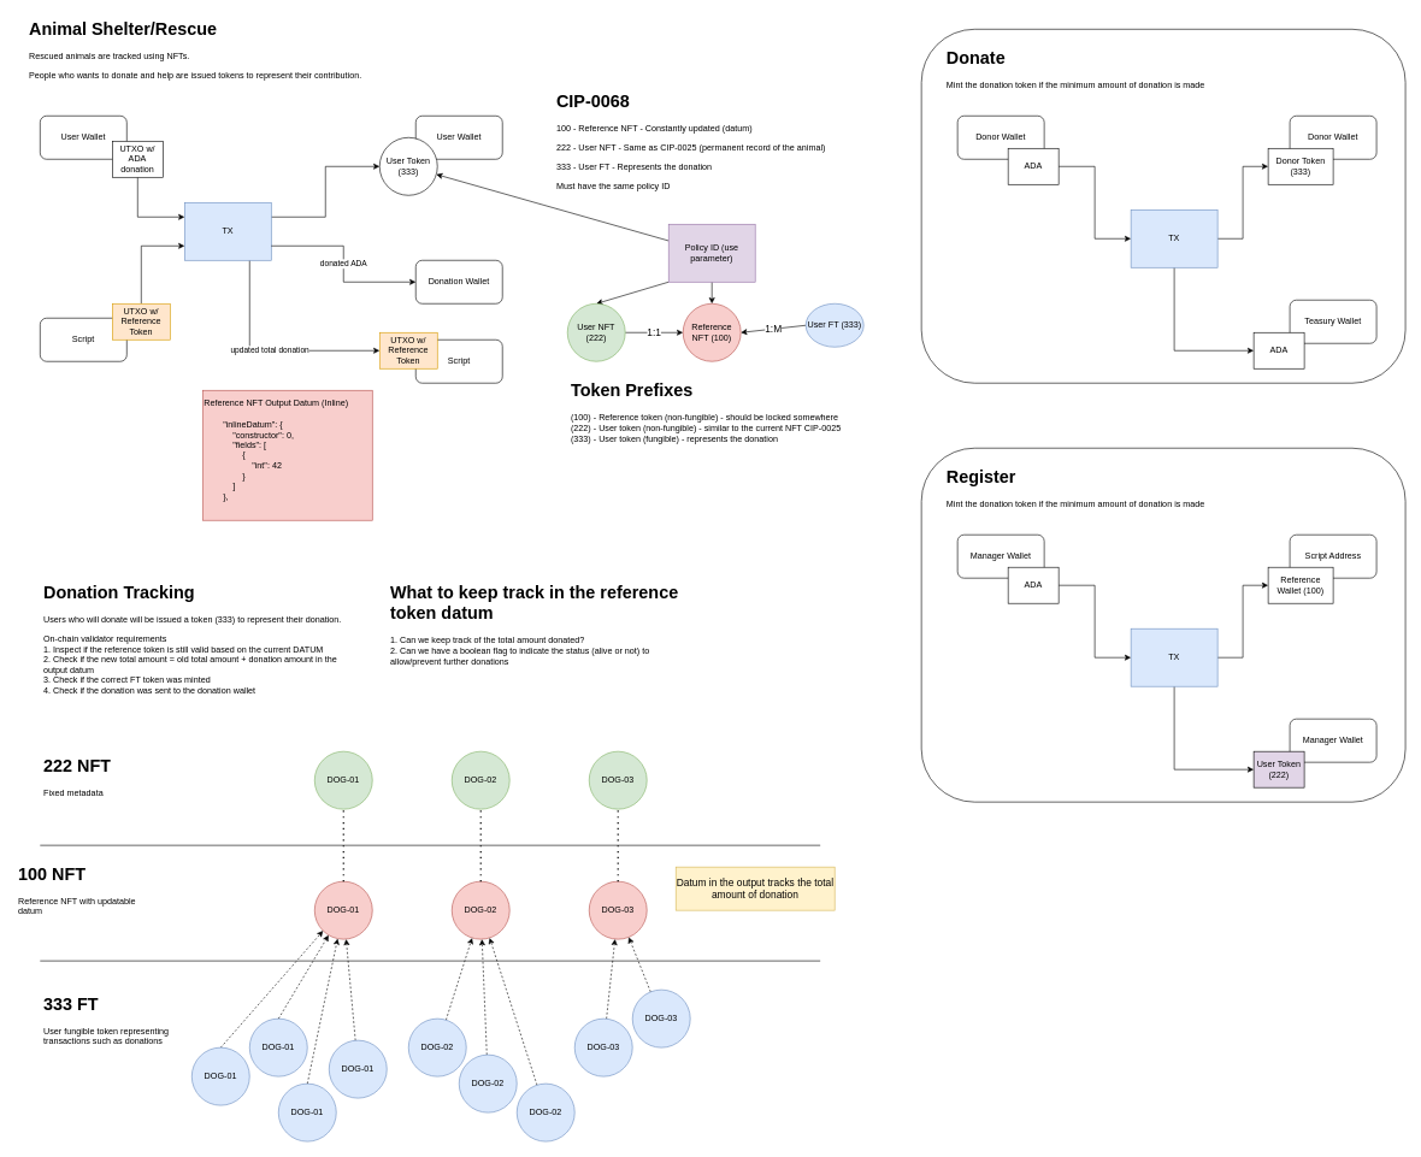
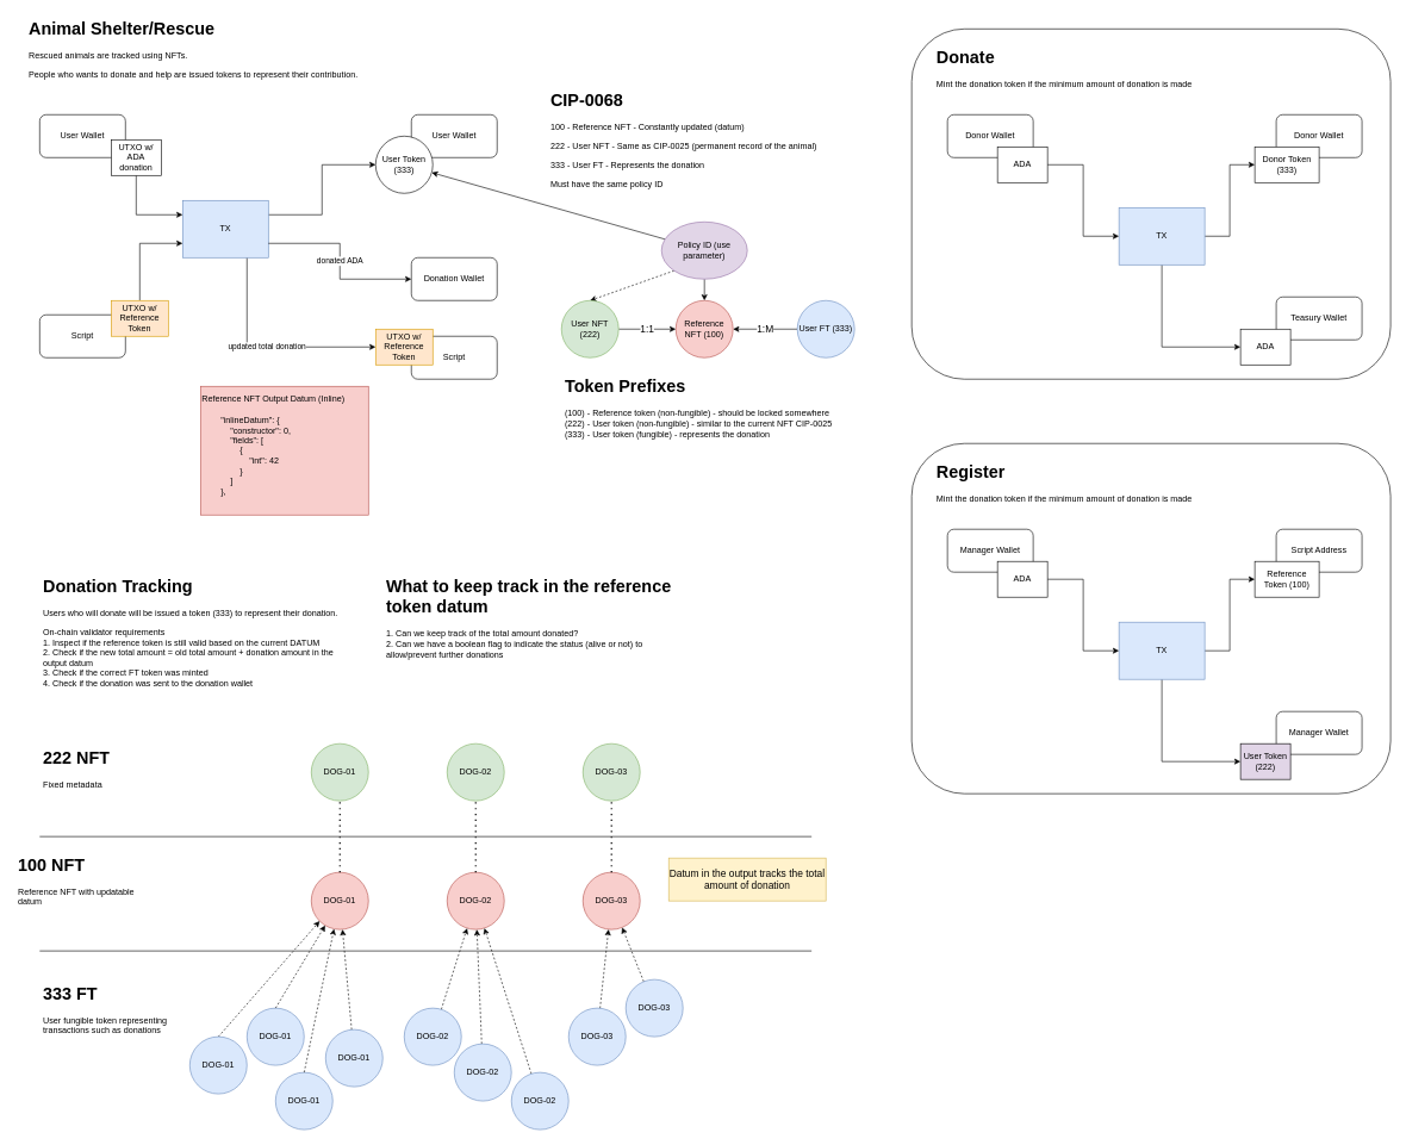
- <mxCell id="14" value="Policy ID (use parameter)" style="whiteSpace=wrap;html=1;fillColor=#e1d5e7;strokeColor=#9673a6;rounded=0;" parent="1" vertex="1"><mxGeometry x="925" y="310" width="120" height="80" as="geometry" /></mxCell>
+ <mxCell id="14" value="Policy ID (use parameter)" style="ellipse;whiteSpace=wrap;html=1;fillColor=#e1d5e7;strokeColor=#9673a6;" parent="1" vertex="1"><mxGeometry x="925" y="310" width="120" height="80" as="geometry" /></mxCell>
- <mxCell id="11" style="rounded=0;orthogonalLoop=1;jettySize=auto;html=1;exitX=0;exitY=1;exitDx=0;exitDy=0;entryX=0.5;entryY=0;entryDx=0;entryDy=0;" parent="1" source="14" target="16" edge="1"><mxGeometry relative="1" as="geometry" /></mxCell>
+ <mxCell id="11" style="rounded=0;orthogonalLoop=1;jettySize=auto;html=1;exitX=0;exitY=1;exitDx=0;exitDy=0;entryX=0.5;entryY=0;entryDx=0;entryDy=0;dashed=1;" parent="1" source="14" target="16" edge="1"><mxGeometry relative="1" as="geometry" /></mxCell>
- <mxCell id="64" value="User FT (333)" style="ellipse;whiteSpace=wrap;html=1;aspect=fixed;fillColor=#dae8fc;strokeColor=#6c8ebf;" parent="1" vertex="1"><mxGeometry x="1115" y="420" width="80" height="60" as="geometry" /></mxCell>
+ <mxCell id="64" value="User FT (333)" style="ellipse;whiteSpace=wrap;html=1;aspect=fixed;fillColor=#dae8fc;strokeColor=#6c8ebf;" parent="1" vertex="1"><mxGeometry x="1115" y="420" width="80" height="80" as="geometry" /></mxCell>
- <mxCell id="85" value="Reference Wallet (100)" style="rounded=0;whiteSpace=wrap;html=1;" vertex="1" parent="1"><mxGeometry x="1755" y="785" width="90" height="50" as="geometry" /></mxCell>
+ <mxCell id="85" value="Reference Token (100)" style="rounded=0;whiteSpace=wrap;html=1;" vertex="1" parent="1"><mxGeometry x="1755" y="785" width="90" height="50" as="geometry" /></mxCell>
